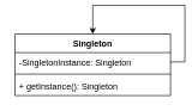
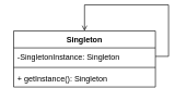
- <mxCell id="3" style="edgeStyle=orthogonalEdgeStyle;rounded=0;orthogonalLoop=1;jettySize=auto;html=1;exitX=1;exitY=0.5;exitDx=0;exitDy=0;entryX=0.5;entryY=0;entryDx=0;entryDy=0;" edge="1" parent="2" source="4" target="2"><mxGeometry relative="1" as="geometry"><Array as="points"><mxPoint x="236" y="39" /><mxPoint x="236" y="-40" /><mxPoint x="108" y="-40" /></Array></mxGeometry></mxCell>
+ <mxCell id="3" style="edgeStyle=orthogonalEdgeStyle;rounded=0;orthogonalLoop=1;jettySize=auto;html=1;exitX=1;exitY=0.5;exitDx=0;exitDy=0;entryX=0.5;entryY=0;entryDx=0;entryDy=0;endArrow=open;" edge="1" parent="2" source="4" target="2"><mxGeometry relative="1" as="geometry"><Array as="points"><mxPoint x="236" y="39" /><mxPoint x="236" y="-40" /><mxPoint x="108" y="-40" /></Array></mxGeometry></mxCell>
